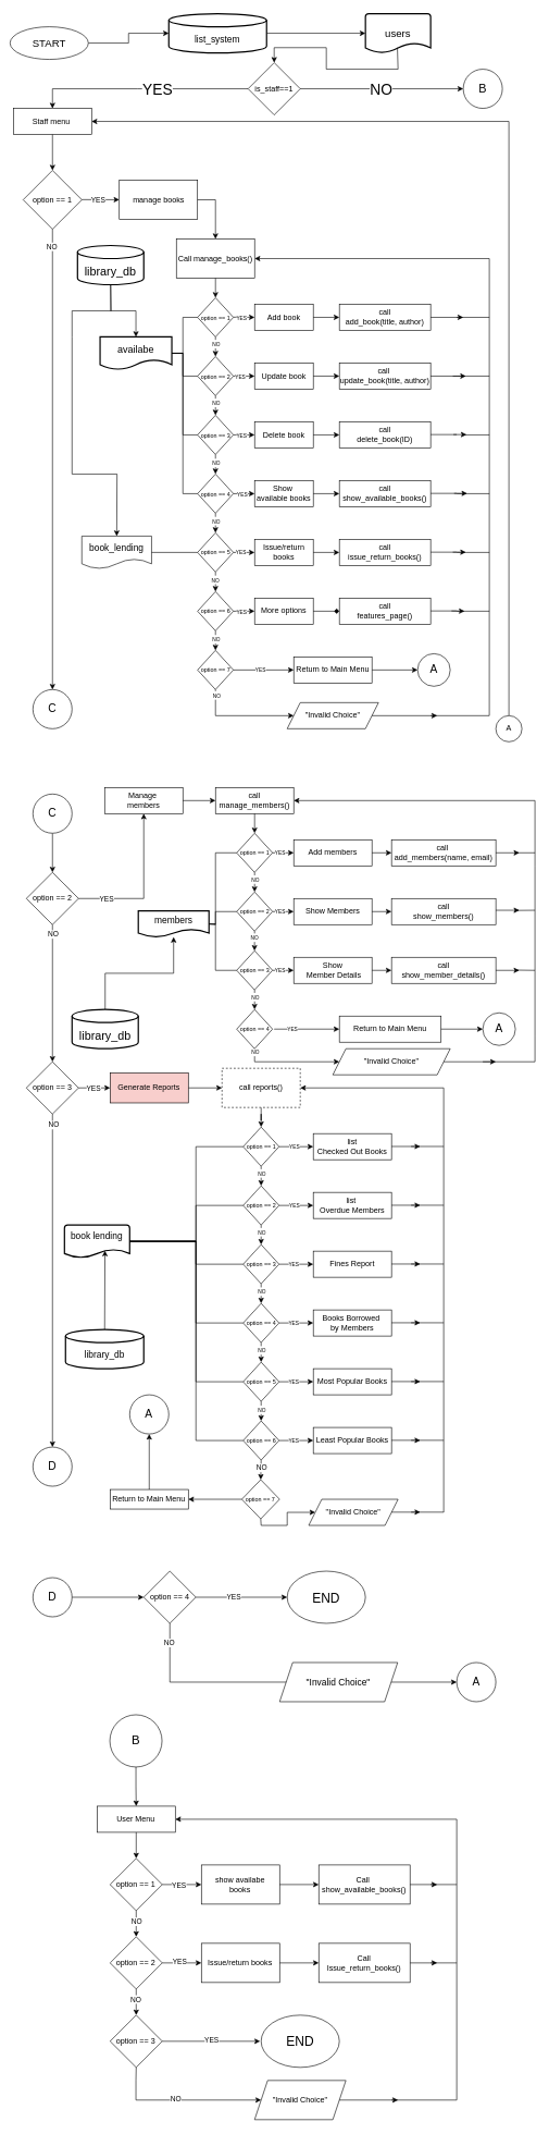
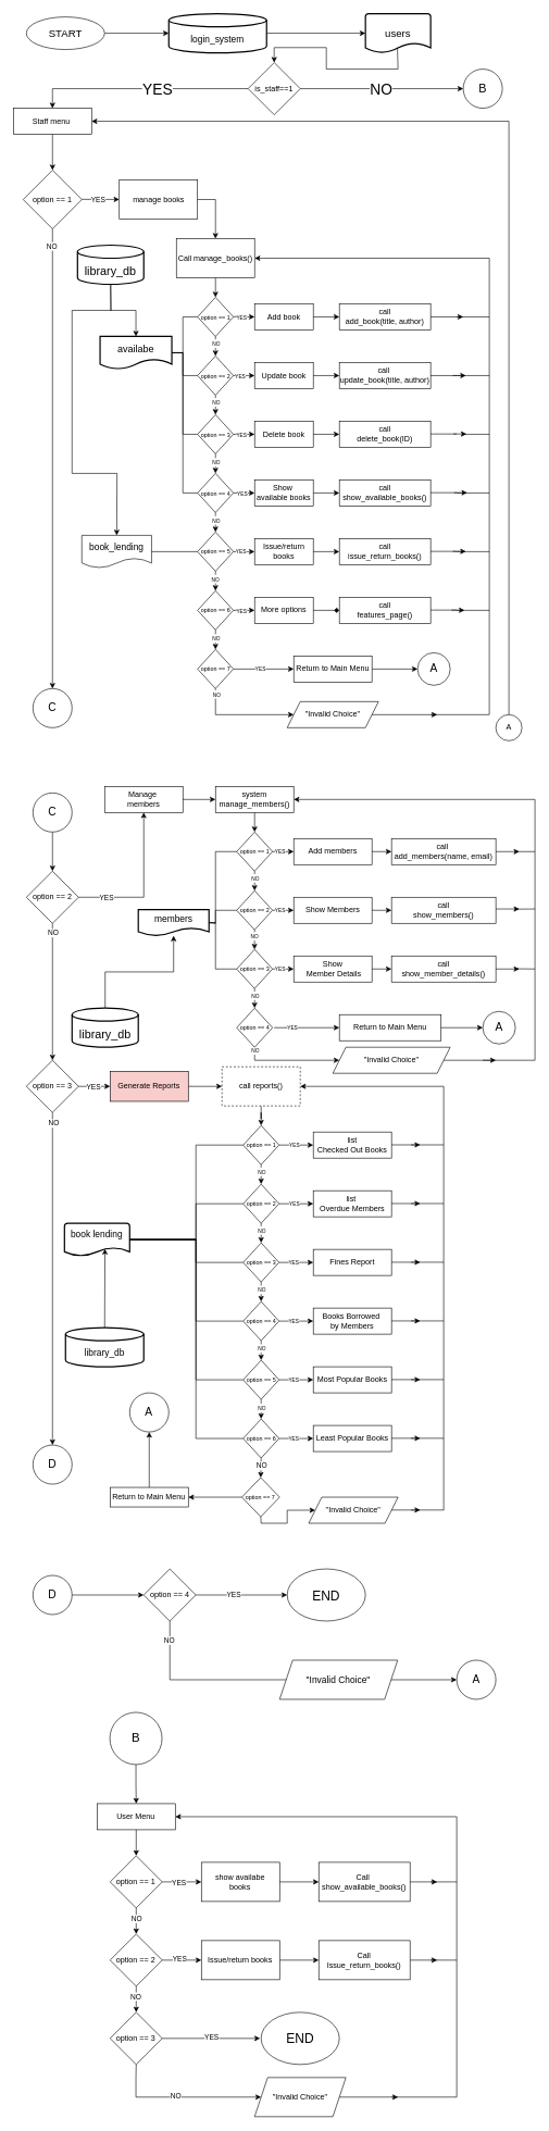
- <mxCell id="268" value="&lt;font style=&quot;font-size: 14px;&quot;&gt;&lt;br&gt;list_system&lt;/font&gt;" style="strokeWidth=2;html=1;shape=mxgraph.flowchart.database;whiteSpace=wrap;" parent="1" vertex="1"><mxGeometry x="258.39" y="20" width="150" height="60" as="geometry" /></mxCell>
+ <mxCell id="268" value="&lt;font style=&quot;font-size: 14px;&quot;&gt;&lt;br&gt;login_system&lt;/font&gt;" style="strokeWidth=2;html=1;shape=mxgraph.flowchart.database;whiteSpace=wrap;" parent="1" vertex="1"><mxGeometry x="258.39" y="20" width="150" height="60" as="geometry" /></mxCell>
- <mxCell id="241" value="&lt;font style=&quot;font-size: 16px;&quot;&gt;START&lt;/font&gt;" style="ellipse;whiteSpace=wrap;html=1;" parent="1" vertex="1"><mxGeometry x="15" y="40" width="120" height="50" as="geometry" /></mxCell>
+ <mxCell id="241" value="&lt;font style=&quot;font-size: 16px;&quot;&gt;START&lt;/font&gt;" style="ellipse;whiteSpace=wrap;html=1;" parent="1" vertex="1"><mxGeometry x="40" y="25" width="120" height="50" as="geometry" /></mxCell>
- <mxCell id="98" value="call&lt;br&gt;manage_members()" style="rounded=0;whiteSpace=wrap;html=1;" parent="1" vertex="1"><mxGeometry x="330" y="1205" width="120" height="40" as="geometry" /></mxCell>
+ <mxCell id="98" value="system&lt;br&gt;manage_members()" style="rounded=0;whiteSpace=wrap;html=1;" parent="1" vertex="1"><mxGeometry x="330" y="1205" width="120" height="40" as="geometry" /></mxCell>
